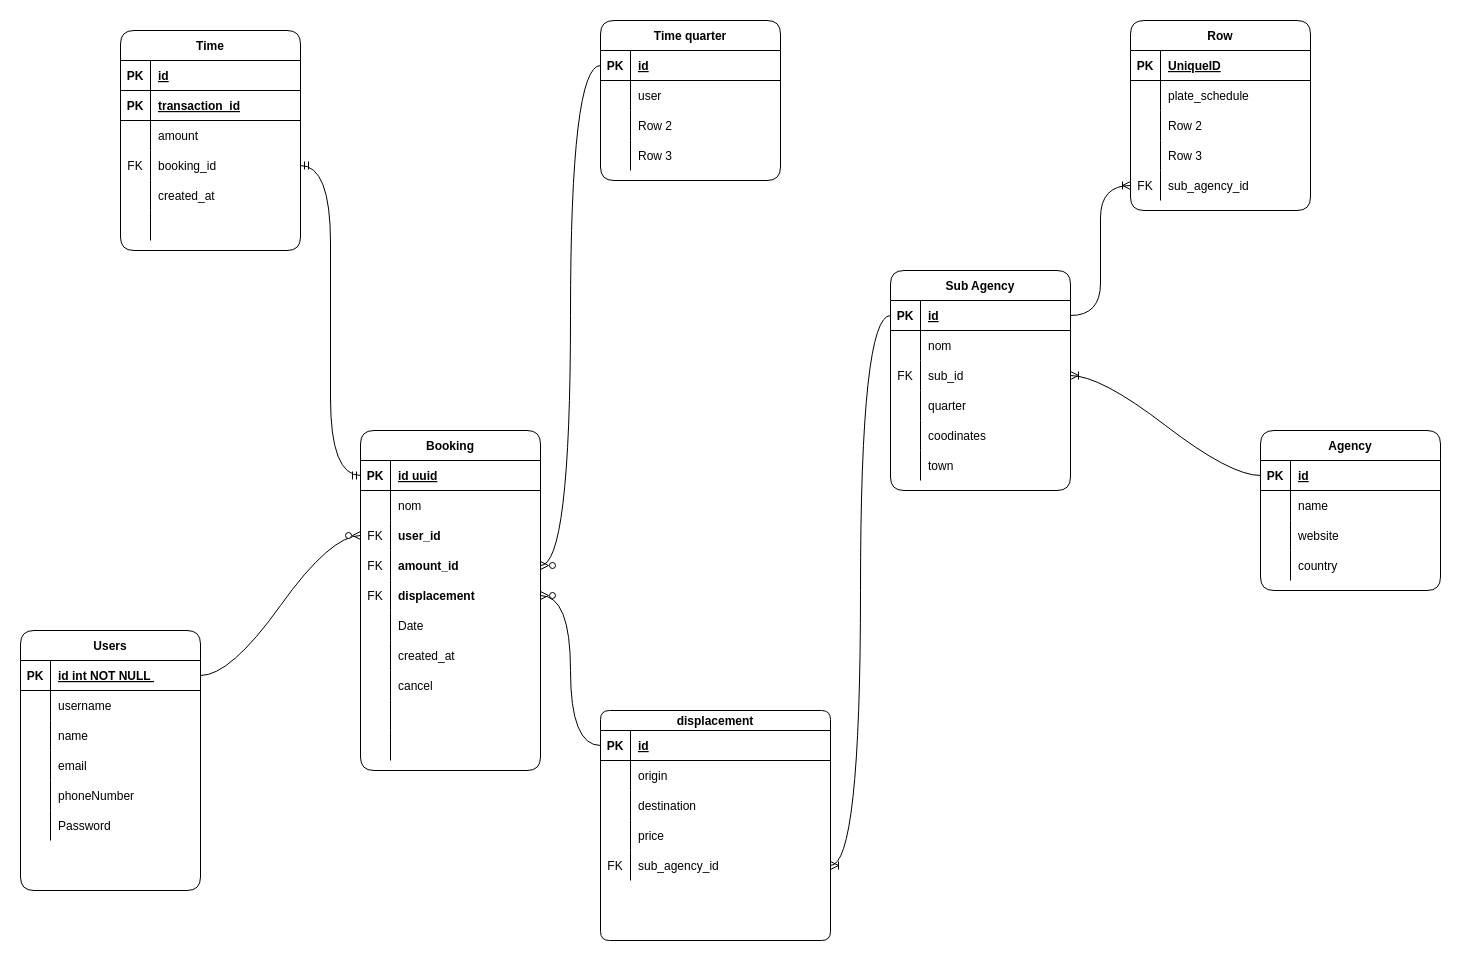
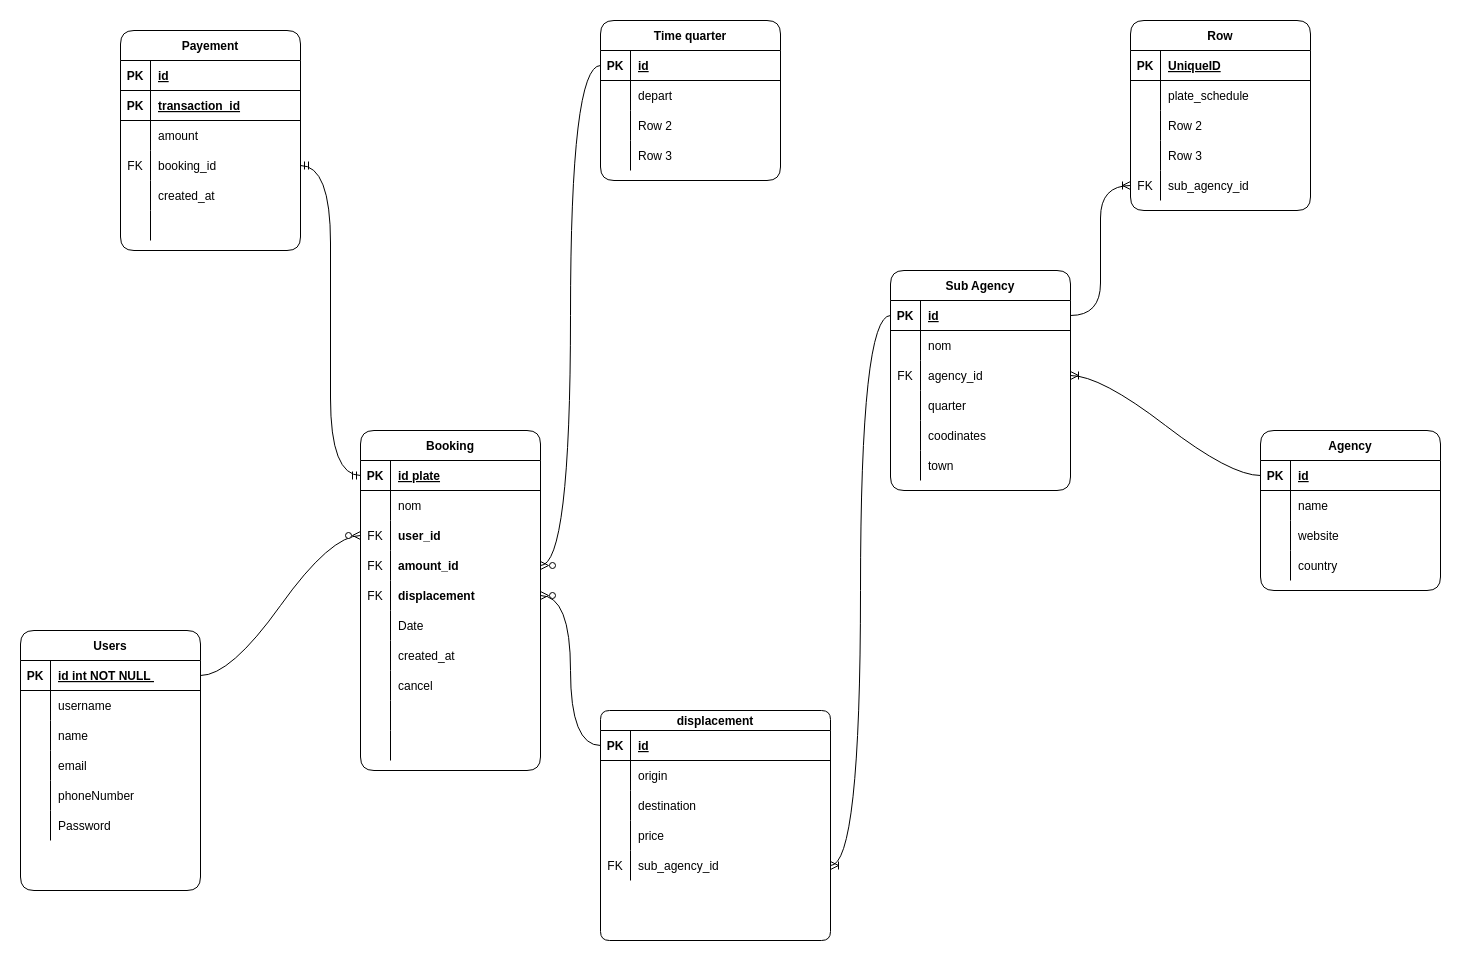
- <mxCell id="135" value="Time" style="shape=table;startSize=30;container=1;collapsible=1;childLayout=tableLayout;fixedRows=1;rowLines=0;fontStyle=1;align=center;resizeLast=1;rounded=1;" parent="1" vertex="1"><mxGeometry x="120" y="30" width="180" height="220" as="geometry" /></mxCell>
+ <mxCell id="135" value="Payement" style="shape=table;startSize=30;container=1;collapsible=1;childLayout=tableLayout;fixedRows=1;rowLines=0;fontStyle=1;align=center;resizeLast=1;rounded=1;" parent="1" vertex="1"><mxGeometry x="120" y="30" width="180" height="220" as="geometry" /></mxCell>
- <mxCell id="109" value="user" style="shape=partialRectangle;connectable=0;fillColor=none;top=0;left=0;bottom=0;right=0;align=left;spacingLeft=6;overflow=hidden;rounded=1;" parent="107" vertex="1"><mxGeometry x="30" width="150" height="30" as="geometry"><mxRectangle width="150" height="30" as="alternateBounds" /></mxGeometry></mxCell>
+ <mxCell id="109" value="depart" style="shape=partialRectangle;connectable=0;fillColor=none;top=0;left=0;bottom=0;right=0;align=left;spacingLeft=6;overflow=hidden;rounded=1;" parent="107" vertex="1"><mxGeometry x="30" width="150" height="30" as="geometry"><mxRectangle width="150" height="30" as="alternateBounds" /></mxGeometry></mxCell>
- <mxCell id="30" value="sub_id" style="shape=partialRectangle;connectable=0;fillColor=none;top=0;left=0;bottom=0;right=0;align=left;spacingLeft=6;fontStyle=0;overflow=hidden;rounded=1;" parent="28" vertex="1"><mxGeometry x="30" width="150" height="30" as="geometry"><mxRectangle width="150" height="30" as="alternateBounds" /></mxGeometry></mxCell>
+ <mxCell id="30" value="agency_id" style="shape=partialRectangle;connectable=0;fillColor=none;top=0;left=0;bottom=0;right=0;align=left;spacingLeft=6;fontStyle=0;overflow=hidden;rounded=1;" parent="28" vertex="1"><mxGeometry x="30" width="150" height="30" as="geometry"><mxRectangle width="150" height="30" as="alternateBounds" /></mxGeometry></mxCell>
- <mxCell id="59" value="id uuid" style="shape=partialRectangle;connectable=0;fillColor=none;top=0;left=0;bottom=0;right=0;align=left;spacingLeft=6;fontStyle=5;overflow=hidden;rounded=1;" parent="57" vertex="1"><mxGeometry x="30" width="150" height="30" as="geometry"><mxRectangle width="150" height="30" as="alternateBounds" /></mxGeometry></mxCell>
+ <mxCell id="59" value="id plate" style="shape=partialRectangle;connectable=0;fillColor=none;top=0;left=0;bottom=0;right=0;align=left;spacingLeft=6;fontStyle=5;overflow=hidden;rounded=1;" parent="57" vertex="1"><mxGeometry x="30" width="150" height="30" as="geometry"><mxRectangle width="150" height="30" as="alternateBounds" /></mxGeometry></mxCell>
